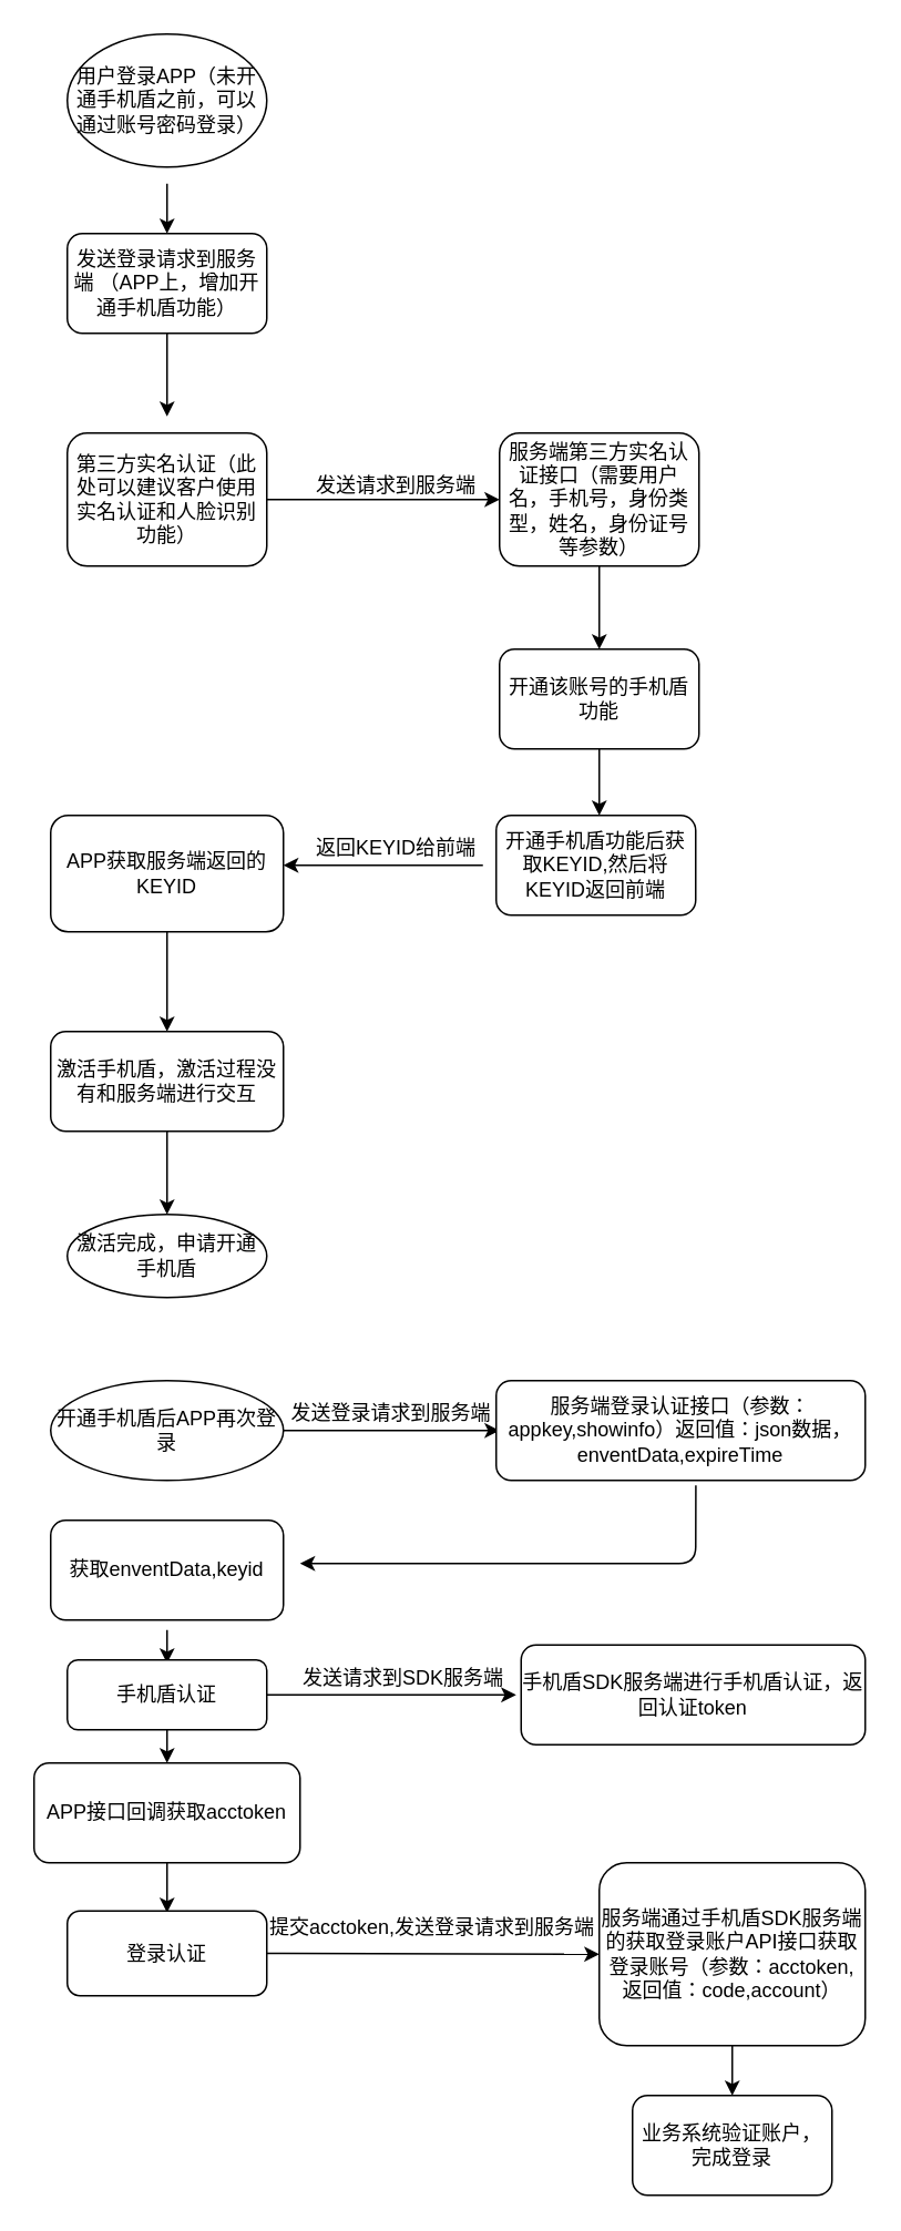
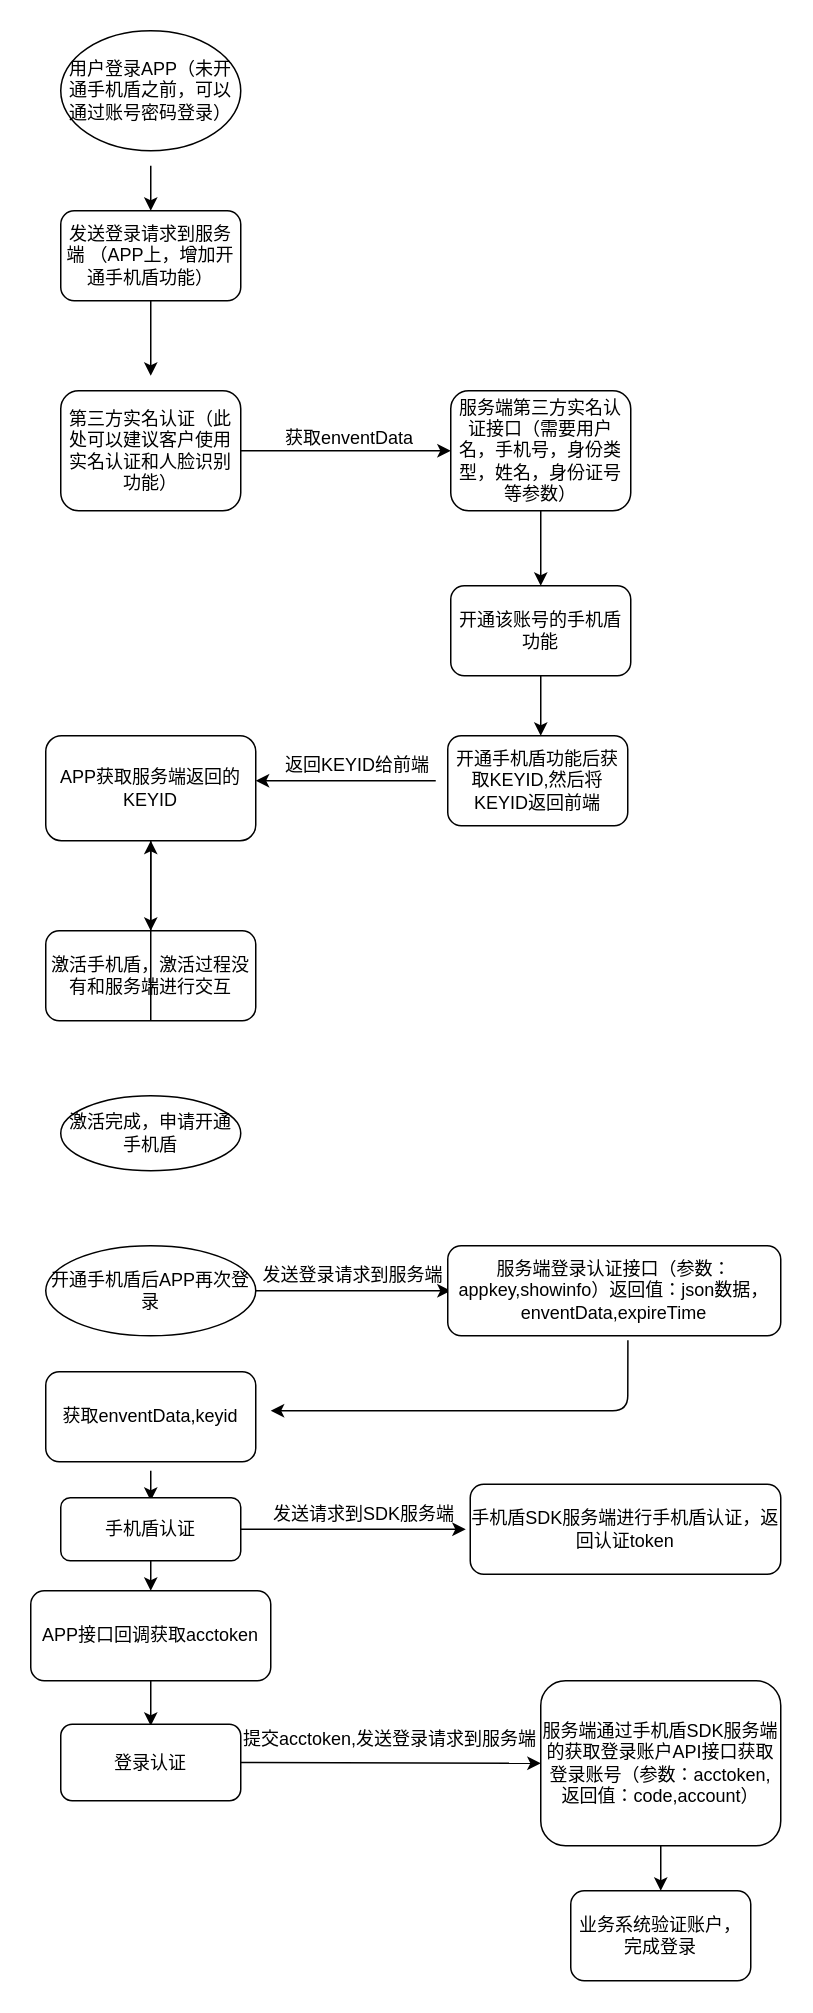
- <mxCell id="8" value="发送请求到服务端" style="text;html=1;resizable=0;points=[];autosize=1;align=left;verticalAlign=top;spacingTop=-4;" parent="1" vertex="1"><mxGeometry x="188" y="282" width="110" height="20" as="geometry" /></mxCell>
+ <mxCell id="8" value="获取enventData" style="text;html=1;resizable=0;points=[];autosize=1;align=left;verticalAlign=top;spacingTop=-4;" parent="1" vertex="1"><mxGeometry x="188" y="282" width="110" height="20" as="geometry" /></mxCell>
- <mxCell id="21" value="" style="endArrow=classic;html=1;exitX=0.5;exitY=1;exitDx=0;exitDy=0;entryX=0.5;entryY=0;entryDx=0;entryDy=0;" parent="1" source="19" target="20" edge="1"><mxGeometry width="50" height="50" relative="1" as="geometry"><mxPoint x="30" y="850" as="sourcePoint" /><mxPoint x="80" y="800" as="targetPoint" /></mxGeometry></mxCell>
+ <mxCell id="21" value="" style="endArrow=classic;html=1;exitX=0.5;exitY=1;exitDx=0;exitDy=0;" parent="1" source="19" target="16" edge="1"><mxGeometry width="50" height="50" relative="1" as="geometry"><mxPoint x="30" y="850" as="sourcePoint" /><mxPoint x="80" y="800" as="targetPoint" /></mxGeometry></mxCell>
